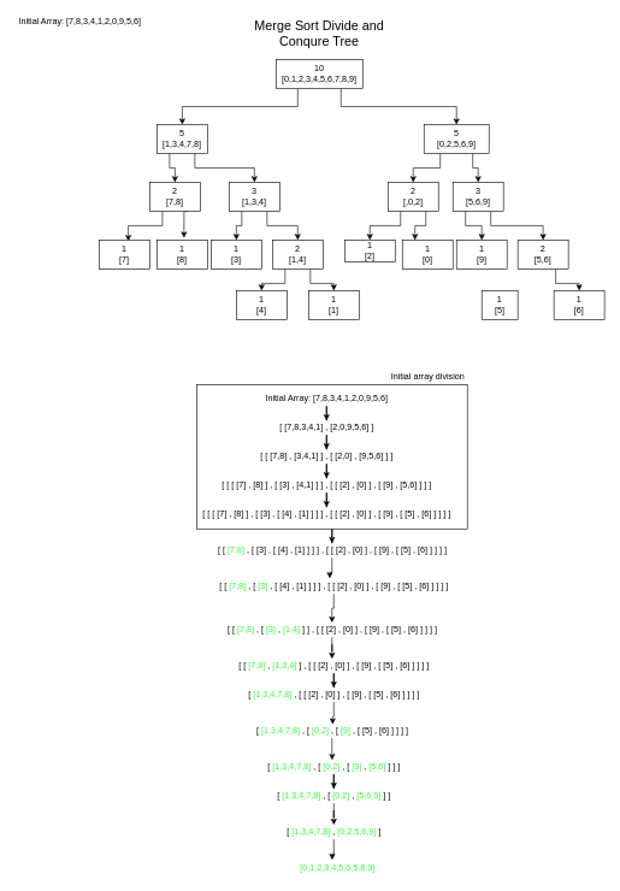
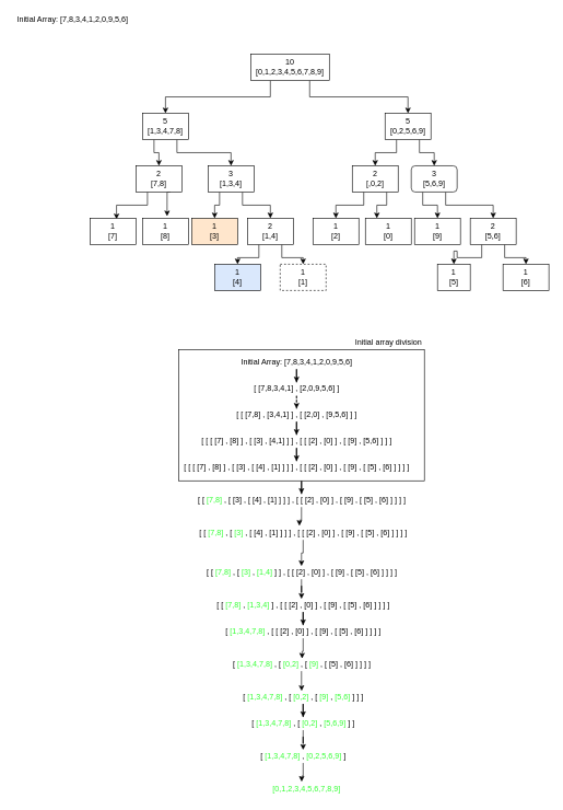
- <mxCell id="41" value="&lt;font style=&quot;font-size: 18px&quot;&gt;Merge Sort Divide and Conqure Tree&lt;/font&gt;" style="text;html=1;strokeColor=none;fillColor=none;align=center;verticalAlign=middle;whiteSpace=wrap;rounded=0;" vertex="1" parent="1"><mxGeometry x="347" y="22" width="190" height="50" as="geometry" /></mxCell>
- <mxCell id="12" value="5&lt;br&gt;[0,2,5,6,9]" style="rounded=0;whiteSpace=wrap;html=1;" vertex="1" parent="1"><mxGeometry x="587" y="172" width="90" height="40" as="geometry" /></mxCell>
+ <mxCell id="12" value="5&lt;br&gt;[0,2,5,6,9]" style="rounded=0;whiteSpace=wrap;html=1;" vertex="1" parent="1"><mxGeometry x="587" y="172" width="70" height="40" as="geometry" /></mxCell>
- <mxCell id="24" value="3&lt;br&gt;[5,6,9]" style="rounded=0;whiteSpace=wrap;html=1;" vertex="1" parent="1"><mxGeometry x="627" y="252" width="70" height="40" as="geometry" /></mxCell>
+ <mxCell id="24" value="3&lt;br&gt;[5,6,9]" style="whiteSpace=wrap;html=1;rounded=1;" vertex="1" parent="1"><mxGeometry x="627" y="252" width="70" height="40" as="geometry" /></mxCell>
- <mxCell id="31" value="1&lt;br&gt;[2]" style="rounded=0;whiteSpace=wrap;html=1;" vertex="1" parent="1"><mxGeometry x="477" y="332" width="70" height="30" as="geometry" /></mxCell>
+ <mxCell id="31" value="1&lt;br&gt;[2]" style="rounded=0;whiteSpace=wrap;html=1;" vertex="1" parent="1"><mxGeometry x="477" y="332" width="70" height="40" as="geometry" /></mxCell>
- <mxCell id="30" value="1&lt;br&gt;[3]" style="rounded=0;whiteSpace=wrap;html=1;" vertex="1" parent="1"><mxGeometry x="292" y="332" width="70" height="40" as="geometry" /></mxCell>
+ <mxCell id="30" value="1&lt;br&gt;[3]" style="rounded=0;whiteSpace=wrap;html=1;fillColor=#ffe6cc;" vertex="1" parent="1"><mxGeometry x="292" y="332" width="70" height="40" as="geometry" /></mxCell>
+ <mxCell id="33" style="edgeStyle=orthogonalEdgeStyle;rounded=0;orthogonalLoop=1;jettySize=auto;html=1;exitX=0.25;exitY=1;exitDx=0;exitDy=0;entryX=0.5;entryY=0;entryDx=0;entryDy=0;" edge="1" parent="1" source="35" target="39"><mxGeometry relative="1" as="geometry" /></mxCell>
- <mxCell id="37" value="1&lt;br&gt;[4]" style="rounded=0;whiteSpace=wrap;html=1;" vertex="1" parent="1"><mxGeometry x="327" y="402" width="70" height="40" as="geometry" /></mxCell>
+ <mxCell id="37" value="1&lt;br&gt;[4]" style="rounded=0;whiteSpace=wrap;html=1;fillColor=#dae8fc;" vertex="1" parent="1"><mxGeometry x="327" y="402" width="70" height="40" as="geometry" /></mxCell>
- <mxCell id="38" value="1&lt;br&gt;[1]" style="rounded=0;whiteSpace=wrap;html=1;" vertex="1" parent="1"><mxGeometry x="427" y="402" width="70" height="40" as="geometry" /></mxCell>
+ <mxCell id="38" value="1&lt;br&gt;[1]" style="rounded=0;whiteSpace=wrap;html=1;dashed=1;" vertex="1" parent="1"><mxGeometry x="427" y="402" width="70" height="40" as="geometry" /></mxCell>
- <mxCell id="45" style="edgeStyle=orthogonalEdgeStyle;rounded=0;orthogonalLoop=1;jettySize=auto;html=1;" edge="1" parent="1" source="46" target="48"><mxGeometry relative="1" as="geometry" /></mxCell>
+ <mxCell id="45" style="edgeStyle=orthogonalEdgeStyle;rounded=0;orthogonalLoop=1;jettySize=auto;html=1;dashed=1;" edge="1" parent="1" source="46" target="48"><mxGeometry relative="1" as="geometry" /></mxCell>
- <mxCell id="71" value="&lt;font color=&quot;#33ff33&quot;&gt;[0,1,2,3,4,5,6,5,8,9]&lt;/font&gt;" style="text;html=1;align=center;verticalAlign=middle;resizable=0;points=[];autosize=1;" vertex="1" parent="1"><mxGeometry x="407" y="1192" width="120" height="20" as="geometry" /></mxCell>
+ <mxCell id="71" value="&lt;font color=&quot;#33ff33&quot;&gt;[0,1,2,3,4,5,6,7,8,9]&lt;/font&gt;" style="text;html=1;align=center;verticalAlign=middle;resizable=0;points=[];autosize=1;" vertex="1" parent="1"><mxGeometry x="407" y="1192" width="120" height="20" as="geometry" /></mxCell>
